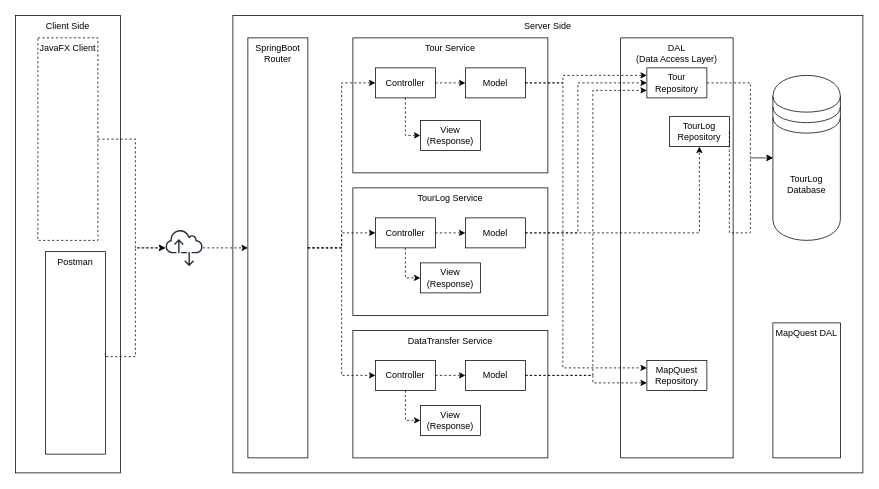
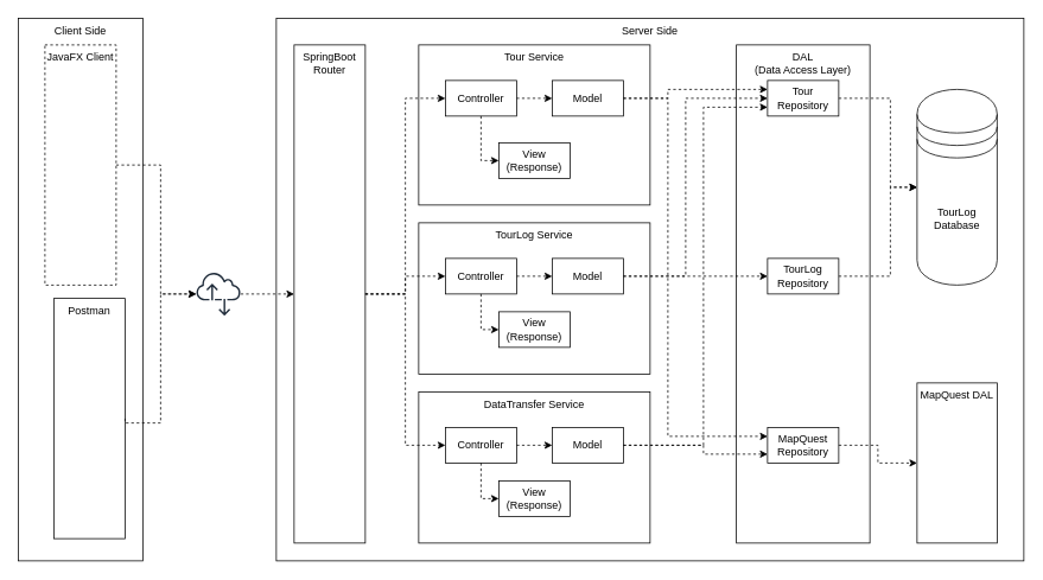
- <mxCell id="31" value="&lt;div&gt;TourLog&lt;/div&gt;&lt;div&gt;Repository&lt;/div&gt;" style="rounded=0;whiteSpace=wrap;html=1;fillColor=none;" parent="1" vertex="1"><mxGeometry x="892" y="155" width="80" height="40" as="geometry" /></mxCell>
+ <mxCell id="31" value="&lt;div&gt;TourLog&lt;/div&gt;&lt;div&gt;Repository&lt;/div&gt;" style="rounded=0;whiteSpace=wrap;html=1;fillColor=none;" parent="1" vertex="1"><mxGeometry x="862" y="290" width="80" height="40" as="geometry" /></mxCell>
+ <mxCell id="32" style="edgeStyle=orthogonalEdgeStyle;rounded=0;orthogonalLoop=1;jettySize=auto;html=1;exitX=1;exitY=0.5;exitDx=0;exitDy=0;dashed=1;" edge="1" parent="1" source="33" target="46"><mxGeometry relative="1" as="geometry" /></mxCell>
